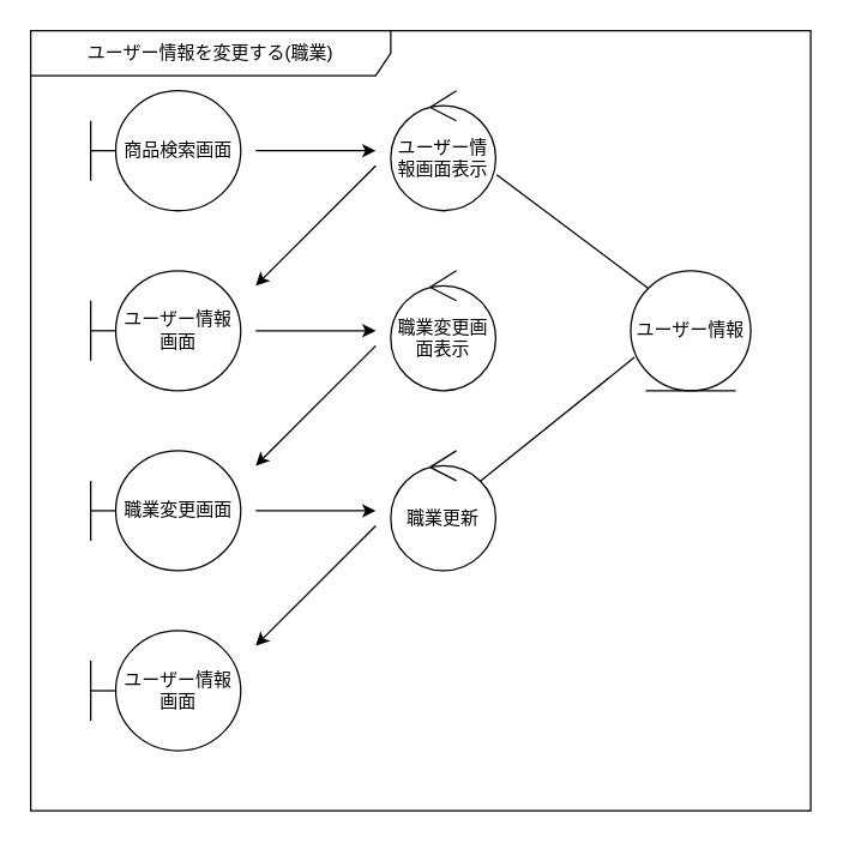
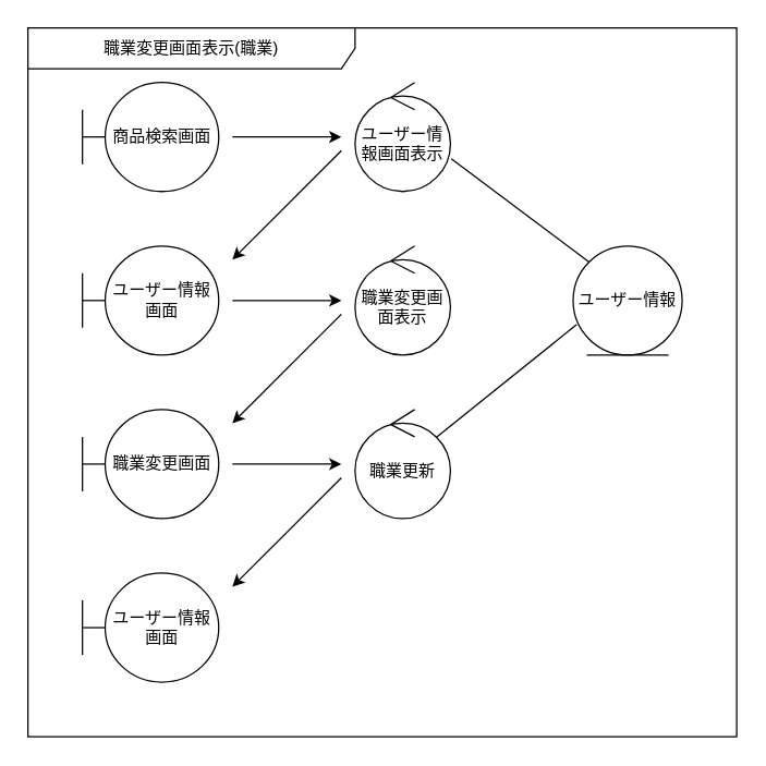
- <mxCell id="18" value="ユーザー情報を変更する(職業)" style="shape=umlFrame;whiteSpace=wrap;html=1;width=240;height=30;" vertex="1" parent="1"><mxGeometry x="20" y="20" width="520" height="520" as="geometry" /></mxCell>
+ <mxCell id="18" value="職業変更画面表示(職業)" style="shape=umlFrame;whiteSpace=wrap;html=1;width=240;height=30;" vertex="1" parent="1"><mxGeometry x="20" y="20" width="520" height="520" as="geometry" /></mxCell>
